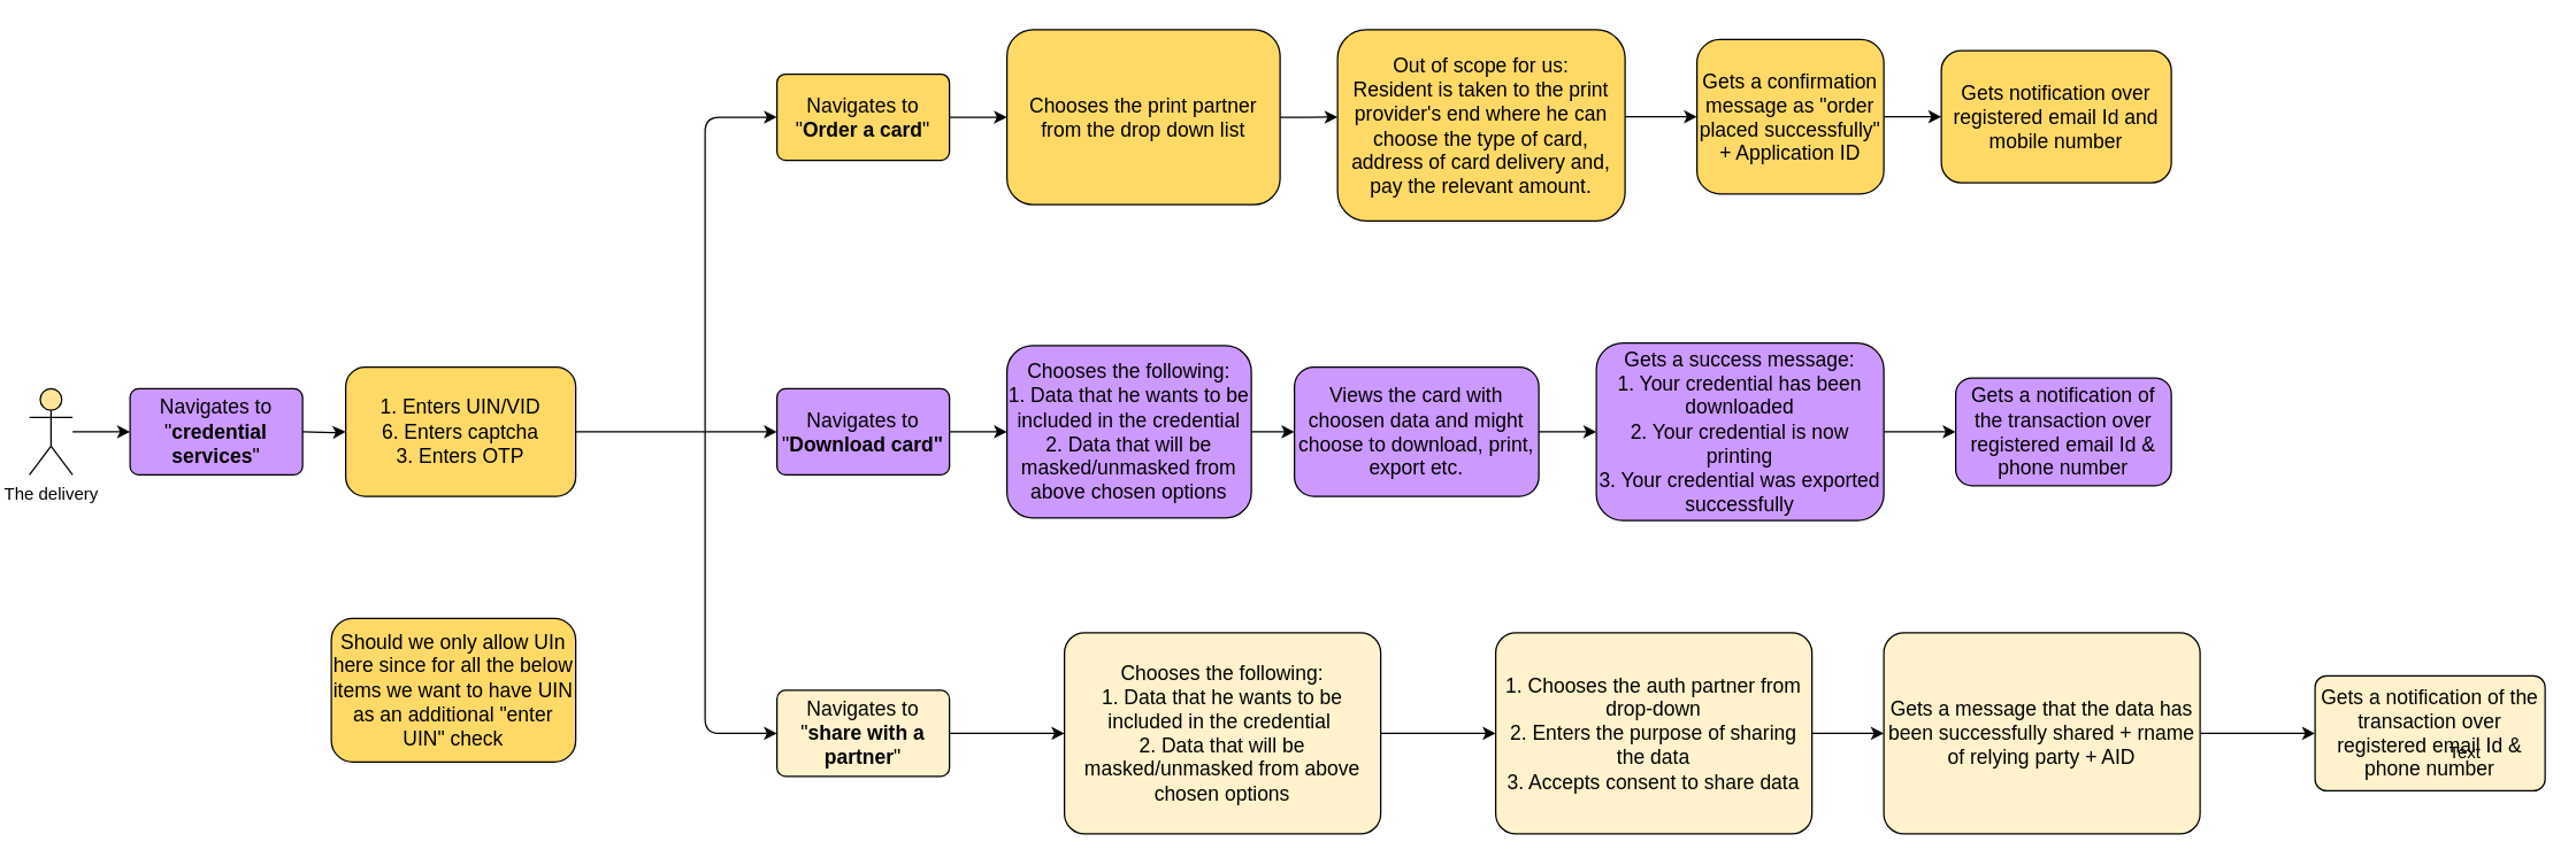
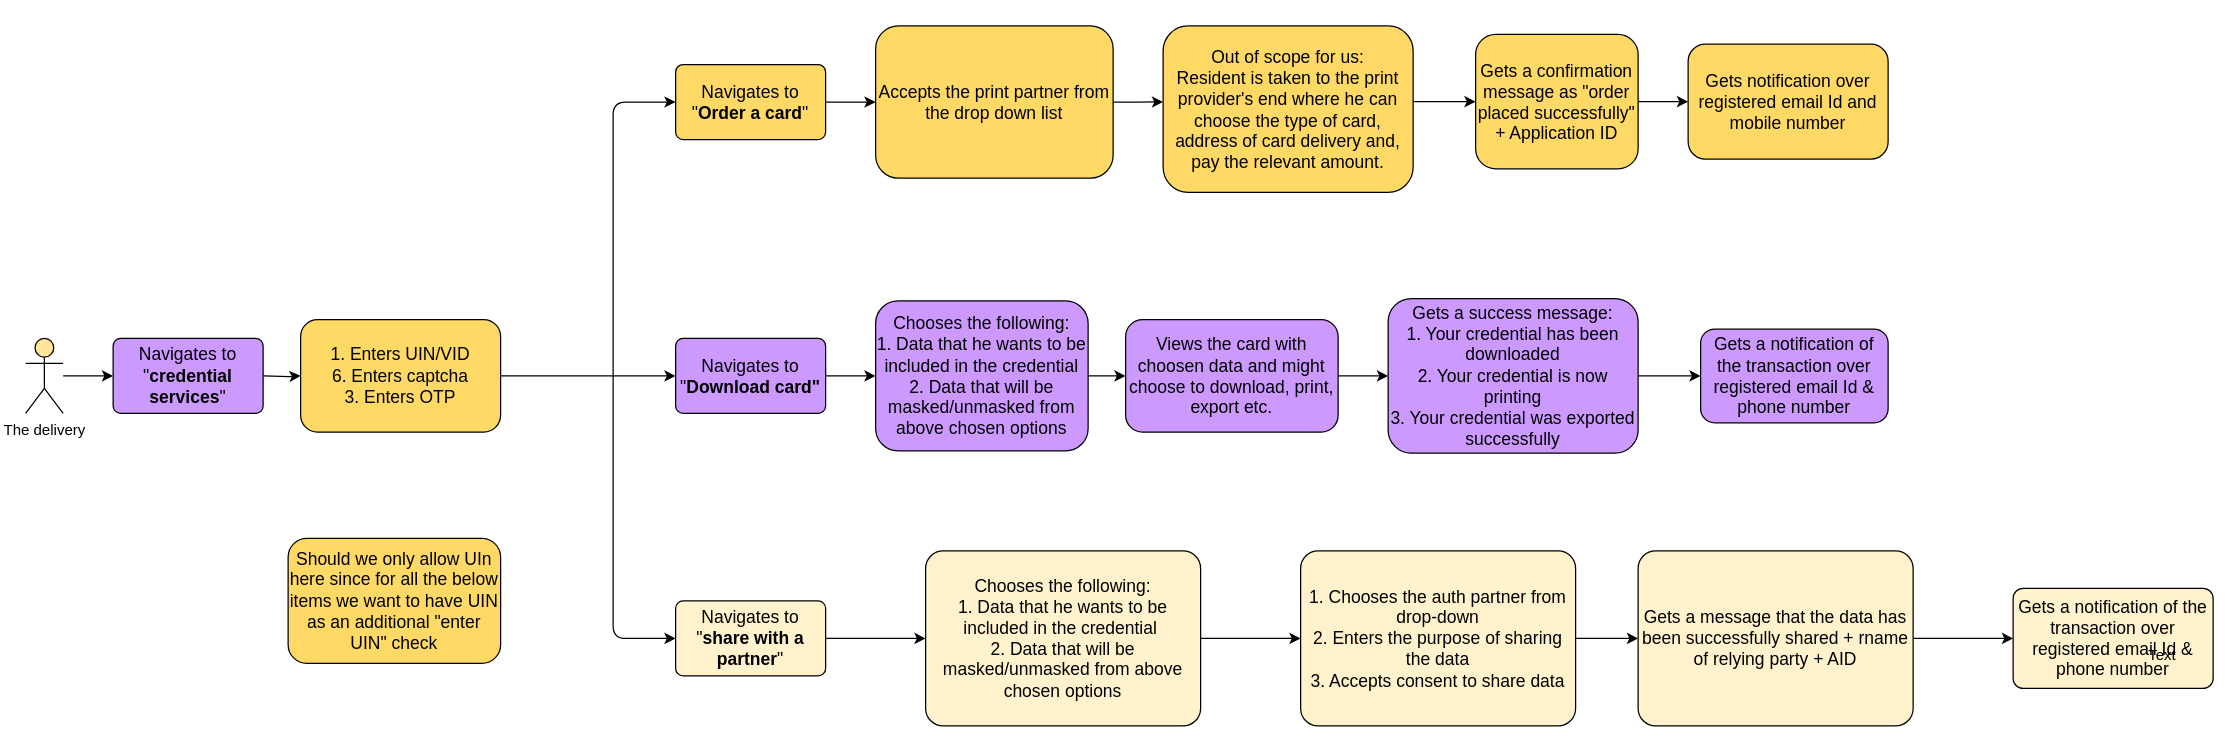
- <mxCell id="9" value="&lt;font style=&quot;font-size: 14px&quot;&gt;Chooses the print partner from the drop down list&lt;/font&gt;" style="rounded=1;whiteSpace=wrap;html=1;fillColor=#FFD966;" parent="1" vertex="1"><mxGeometry x="700" y="20" width="190" height="121.87" as="geometry" /></mxCell>
+ <mxCell id="9" value="&lt;font style=&quot;font-size: 14px&quot;&gt;Accepts the print partner from the drop down list&lt;/font&gt;" style="rounded=1;whiteSpace=wrap;html=1;fillColor=#FFD966;" parent="1" vertex="1"><mxGeometry x="700" y="20" width="190" height="121.87" as="geometry" /></mxCell>
- <mxCell id="36" value="Text" style="text;html=1;align=center;verticalAlign=middle;resizable=0;points=[];autosize=1;" parent="35" vertex="1"><mxGeometry x="84" y="44" width="40" height="20" as="geometry" /></mxCell>
+ <mxCell id="36" value="Text" style="text;html=1;align=center;verticalAlign=middle;resizable=0;points=[];autosize=1;" parent="35" vertex="1"><mxGeometry x="99" y="44" width="40" height="20" as="geometry" /></mxCell>
